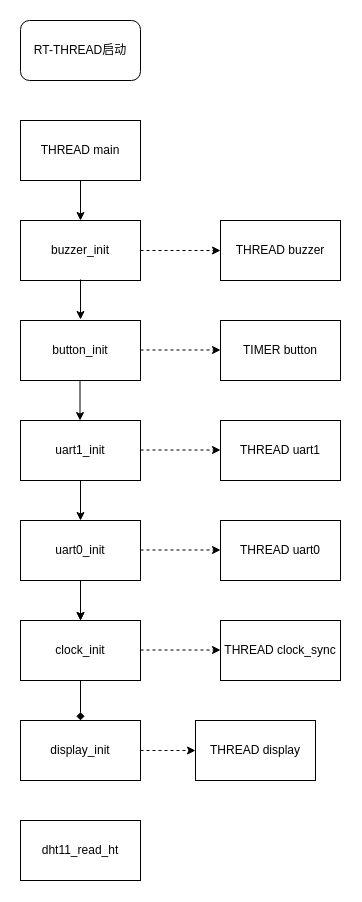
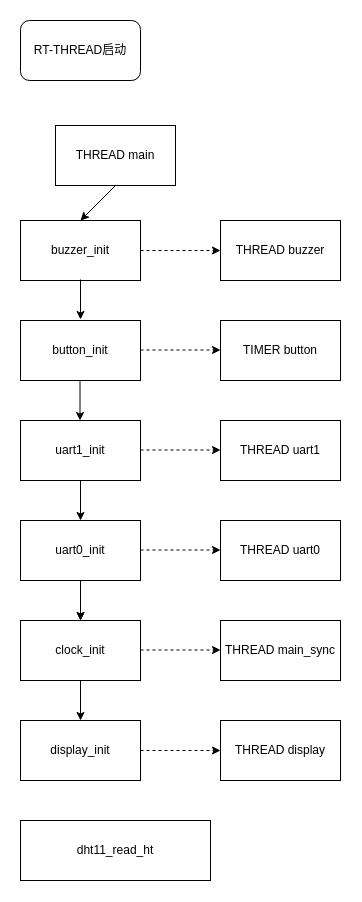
- <mxCell id="3" value="THREAD main" style="rounded=0;whiteSpace=wrap;html=1;" vertex="1" parent="1"><mxGeometry x="20" y="120" width="120" height="60" as="geometry" /></mxCell>
+ <mxCell id="3" value="THREAD main" style="rounded=0;whiteSpace=wrap;html=1;" vertex="1" parent="1"><mxGeometry x="55" y="125" width="120" height="60" as="geometry" /></mxCell>
- <mxCell id="14" value="THREAD clock_sync" style="rounded=0;whiteSpace=wrap;html=1;" vertex="1" parent="1"><mxGeometry x="220" y="620" width="120" height="60" as="geometry" /></mxCell>
+ <mxCell id="14" value="THREAD main_sync" style="rounded=0;whiteSpace=wrap;html=1;" vertex="1" parent="1"><mxGeometry x="220" y="620" width="120" height="60" as="geometry" /></mxCell>
- <mxCell id="29" value="" style="endArrow=diamond;html=1;rounded=0;exitX=0.5;exitY=1;exitDx=0;exitDy=0;" edge="1" parent="1" source="13" target="15"><mxGeometry width="50" height="50" relative="1" as="geometry"><mxPoint x="60" y="800" as="sourcePoint" /><mxPoint x="110" y="750" as="targetPoint" /></mxGeometry></mxCell>
+ <mxCell id="29" value="" style="endArrow=classic;html=1;rounded=0;exitX=0.5;exitY=1;exitDx=0;exitDy=0;" edge="1" parent="1" source="13" target="15"><mxGeometry width="50" height="50" relative="1" as="geometry"><mxPoint x="60" y="800" as="sourcePoint" /><mxPoint x="110" y="750" as="targetPoint" /></mxGeometry></mxCell>
- <mxCell id="16" value="THREAD display" style="rounded=0;whiteSpace=wrap;html=1;" vertex="1" parent="1"><mxGeometry x="195" y="720" width="120" height="60" as="geometry" /></mxCell>
+ <mxCell id="16" value="THREAD display" style="rounded=0;whiteSpace=wrap;html=1;" vertex="1" parent="1"><mxGeometry x="220" y="720" width="120" height="60" as="geometry" /></mxCell>
- <mxCell id="28" value="dht11_read_ht" style="rounded=0;whiteSpace=wrap;html=1;" vertex="1" parent="1"><mxGeometry x="20" y="820" width="120" height="60" as="geometry" /></mxCell>
+ <mxCell id="28" value="dht11_read_ht" style="rounded=0;whiteSpace=wrap;html=1;" vertex="1" parent="1"><mxGeometry x="20" y="820" width="190" height="60" as="geometry" /></mxCell>
